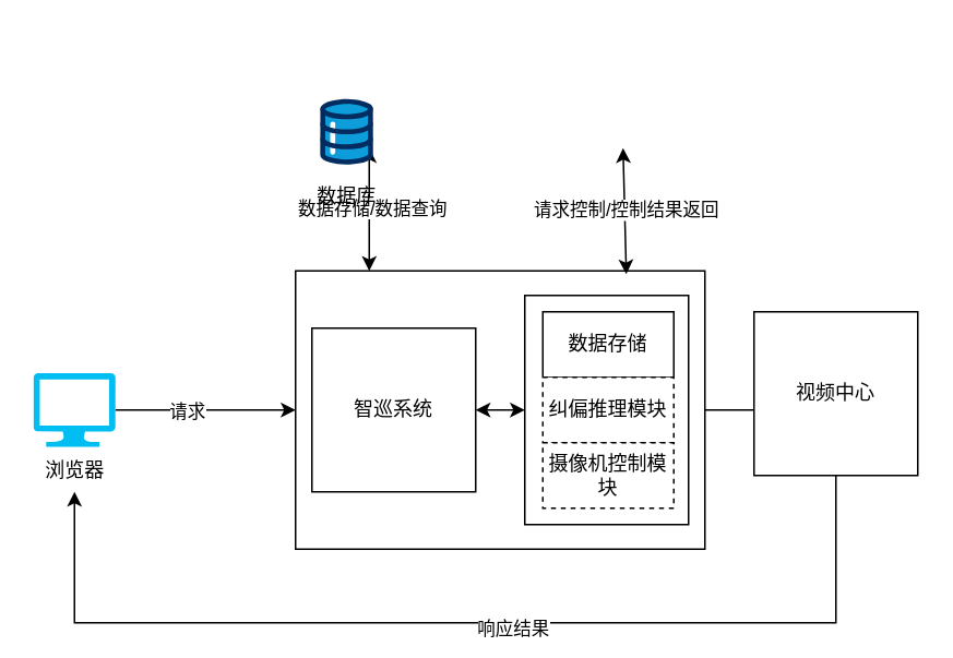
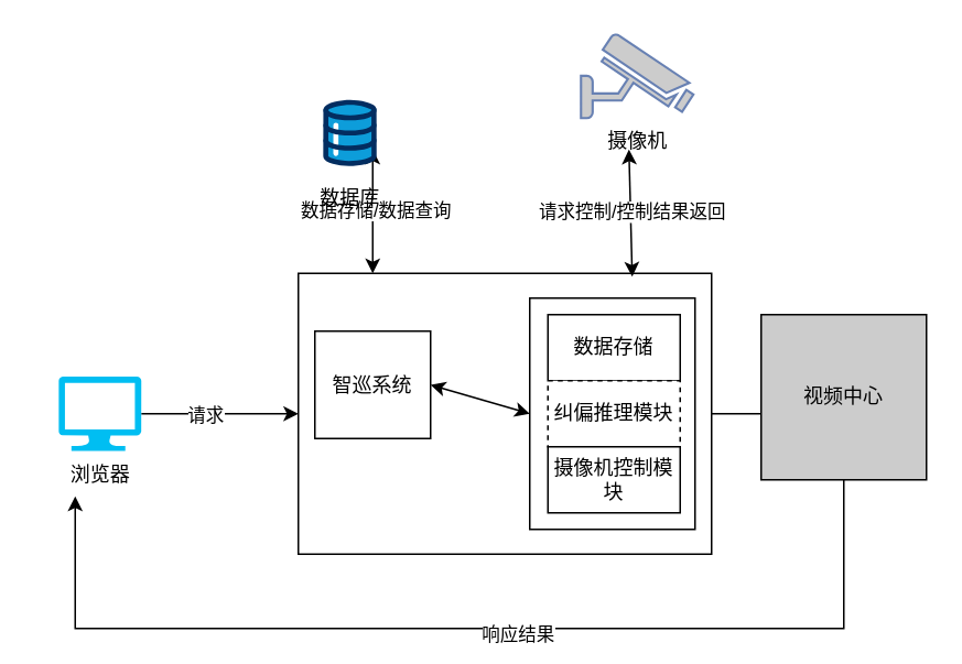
+ <mxCell id="14" value="摄像机" style="fontColor=#000000;verticalAlign=top;verticalLabelPosition=bottom;labelPosition=center;align=center;html=1;outlineConnect=0;fillColor=#CCCCCC;strokeColor=#6881B3;gradientColor=none;gradientDirection=north;strokeWidth=2;shape=mxgraph.networks.security_camera;" vertex="1" parent="1"><mxGeometry x="351" y="20" width="68" height="51" as="geometry" /></mxCell>
- <mxCell id="20" value="视频中心" style="whiteSpace=wrap;html=1;aspect=fixed;" vertex="1" parent="1"><mxGeometry x="460" y="190" width="100" height="100" as="geometry" /></mxCell>
+ <mxCell id="20" value="视频中心" style="whiteSpace=wrap;html=1;aspect=fixed;fillColor=#cccccc;" vertex="1" parent="1"><mxGeometry x="460" y="190" width="100" height="100" as="geometry" /></mxCell>
- <mxCell id="13" value="浏览器" style="verticalLabelPosition=bottom;html=1;verticalAlign=top;align=center;strokeColor=none;fillColor=#00BEF2;shape=mxgraph.azure.computer;pointerEvents=1;" vertex="1" parent="1"><mxGeometry x="20" y="227.5" width="50" height="45" as="geometry" /></mxCell>
+ <mxCell id="13" value="浏览器" style="verticalLabelPosition=bottom;html=1;verticalAlign=top;align=center;strokeColor=none;fillColor=#00BEF2;shape=mxgraph.azure.computer;pointerEvents=1;" vertex="1" parent="1"><mxGeometry x="35" y="227.5" width="50" height="45" as="geometry" /></mxCell>
- <mxCell id="18" value="智巡系统" style="whiteSpace=wrap;html=1;aspect=fixed;" vertex="1" parent="1"><mxGeometry x="190" y="200" width="100" height="100" as="geometry" /></mxCell>
+ <mxCell id="18" value="智巡系统" style="whiteSpace=wrap;html=1;aspect=fixed;" vertex="1" parent="1"><mxGeometry x="190" y="200" width="70" height="65" as="geometry" /></mxCell>
- <mxCell id="16" value="摄像机控制模块" style="rounded=0;whiteSpace=wrap;html=1;dashed=1;" vertex="1" parent="1"><mxGeometry x="331" y="270" width="80" height="40" as="geometry" /></mxCell>
+ <mxCell id="16" value="摄像机控制模块" style="rounded=0;whiteSpace=wrap;html=1;" vertex="1" parent="1"><mxGeometry x="331" y="270" width="80" height="40" as="geometry" /></mxCell>
